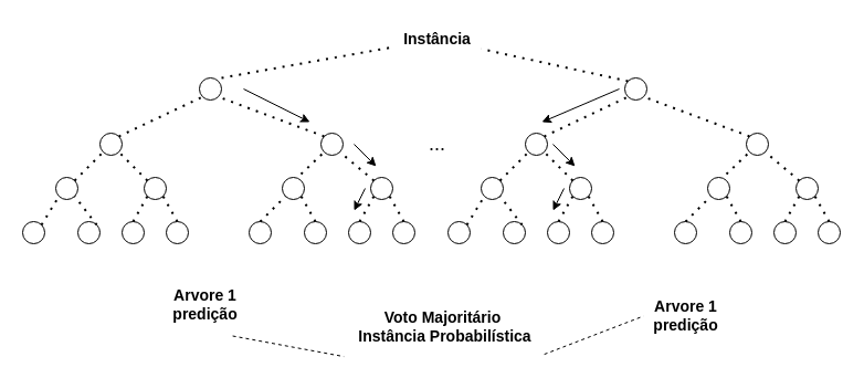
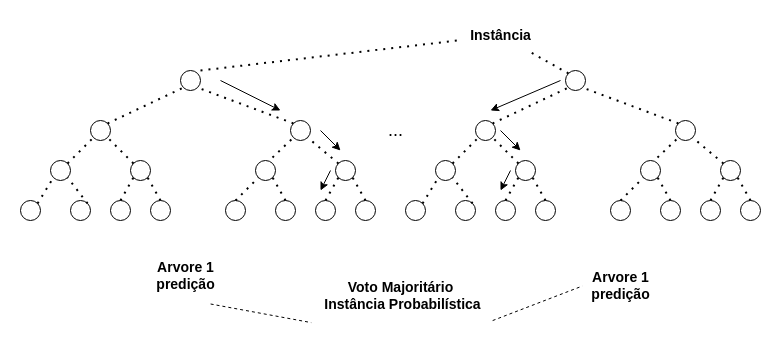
- <mxCell id="11" value="&lt;font style=&quot;font-size: 14px;&quot;&gt;&lt;b&gt;Instância&lt;/b&gt;&lt;/font&gt;" style="text;html=1;align=center;verticalAlign=middle;resizable=0;points=[];autosize=1;strokeColor=none;fillColor=none;" vertex="1" parent="1"><mxGeometry x="355" y="20" width="80" height="30" as="geometry" /></mxCell>
+ <mxCell id="11" value="&lt;font style=&quot;font-size: 14px;&quot;&gt;&lt;b&gt;Instância&lt;/b&gt;&lt;/font&gt;" style="text;html=1;align=center;verticalAlign=middle;resizable=0;points=[];autosize=1;strokeColor=none;fillColor=none;" vertex="1" parent="1"><mxGeometry x="460" y="20" width="80" height="30" as="geometry" /></mxCell>
